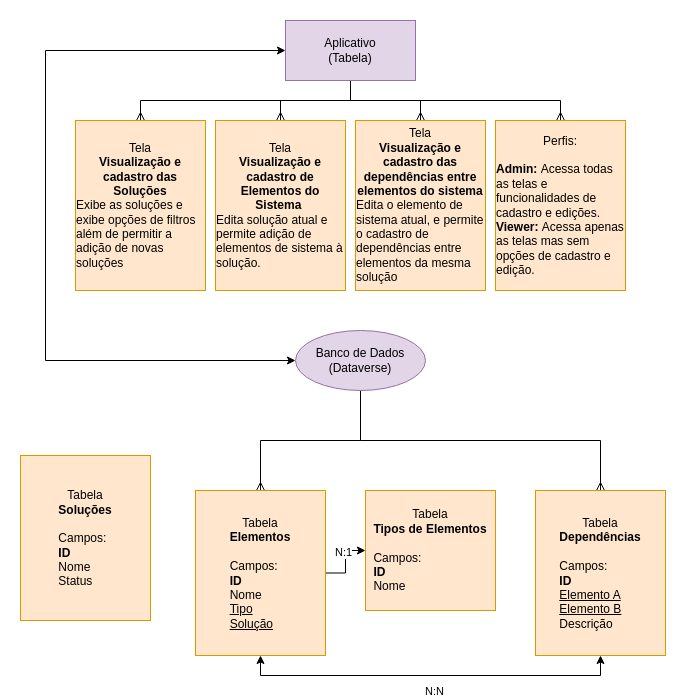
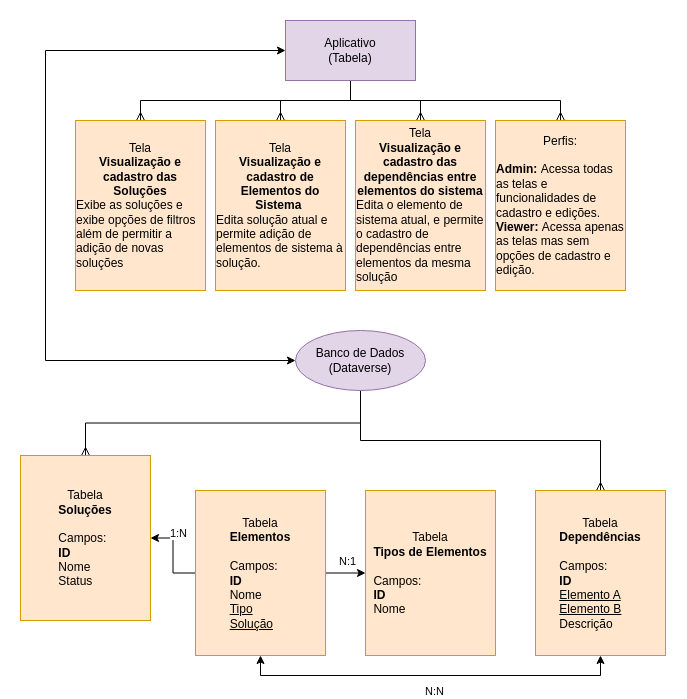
- <mxCell id="3" style="edgeStyle=orthogonalEdgeStyle;rounded=0;orthogonalLoop=1;jettySize=auto;html=1;exitX=0.5;exitY=1;exitDx=0;exitDy=0;endArrow=ERmany;endFill=0;" parent="1" source="5" target="11" edge="1"><mxGeometry relative="1" as="geometry" /></mxCell>
+ <mxCell id="3" style="edgeStyle=orthogonalEdgeStyle;rounded=0;orthogonalLoop=1;jettySize=auto;html=1;exitX=0.5;exitY=1;exitDx=0;exitDy=0;entryX=0.5;entryY=0;entryDx=0;entryDy=0;endArrow=ERmany;endFill=0;" parent="1" source="5" target="6" edge="1"><mxGeometry relative="1" as="geometry" /></mxCell>
- <mxCell id="12" value="Tabela&lt;div&gt;&lt;b&gt;Tipos de Elementos&lt;/b&gt;&lt;/div&gt;&lt;div&gt;&lt;br&gt;&lt;/div&gt;&lt;div style=&quot;text-align: left;&quot;&gt;Campos:&lt;/div&gt;&lt;div style=&quot;text-align: left;&quot;&gt;&lt;b&gt;ID&lt;/b&gt;&lt;/div&gt;&lt;div style=&quot;text-align: left;&quot;&gt;Nome&lt;/div&gt;" style="rounded=0;whiteSpace=wrap;html=1;fillColor=#ffe6cc;strokeColor=#d79b00;container=0;" parent="1" vertex="1"><mxGeometry x="365" y="490" width="130" height="120" as="geometry" /></mxCell>
+ <mxCell id="12" value="Tabela&lt;div&gt;&lt;b&gt;Tipos de Elementos&lt;/b&gt;&lt;/div&gt;&lt;div&gt;&lt;br&gt;&lt;/div&gt;&lt;div style=&quot;text-align: left;&quot;&gt;Campos:&lt;/div&gt;&lt;div style=&quot;text-align: left;&quot;&gt;&lt;b&gt;ID&lt;/b&gt;&lt;/div&gt;&lt;div style=&quot;text-align: left;&quot;&gt;Nome&lt;/div&gt;" style="rounded=0;whiteSpace=wrap;html=1;fillColor=#ffe6cc;strokeColor=#d79b00;container=0;" parent="1" vertex="1"><mxGeometry x="365" y="490" width="130" height="165" as="geometry" /></mxCell>
+ <mxCell id="7" value="" style="edgeStyle=orthogonalEdgeStyle;rounded=0;orthogonalLoop=1;jettySize=auto;html=1;startArrow=none;startFill=0;endArrow=classic;endFill=1;" parent="1" source="11" target="6" edge="1"><mxGeometry relative="1" as="geometry" /></mxCell>
+ <mxCell id="8" value="1:N" style="edgeLabel;html=1;align=center;verticalAlign=middle;resizable=0;points=[];" parent="7" vertex="1" connectable="0"><mxGeometry x="0.323" y="1" relative="1" as="geometry"><mxPoint x="6" y="-10" as="offset" /></mxGeometry></mxCell>
